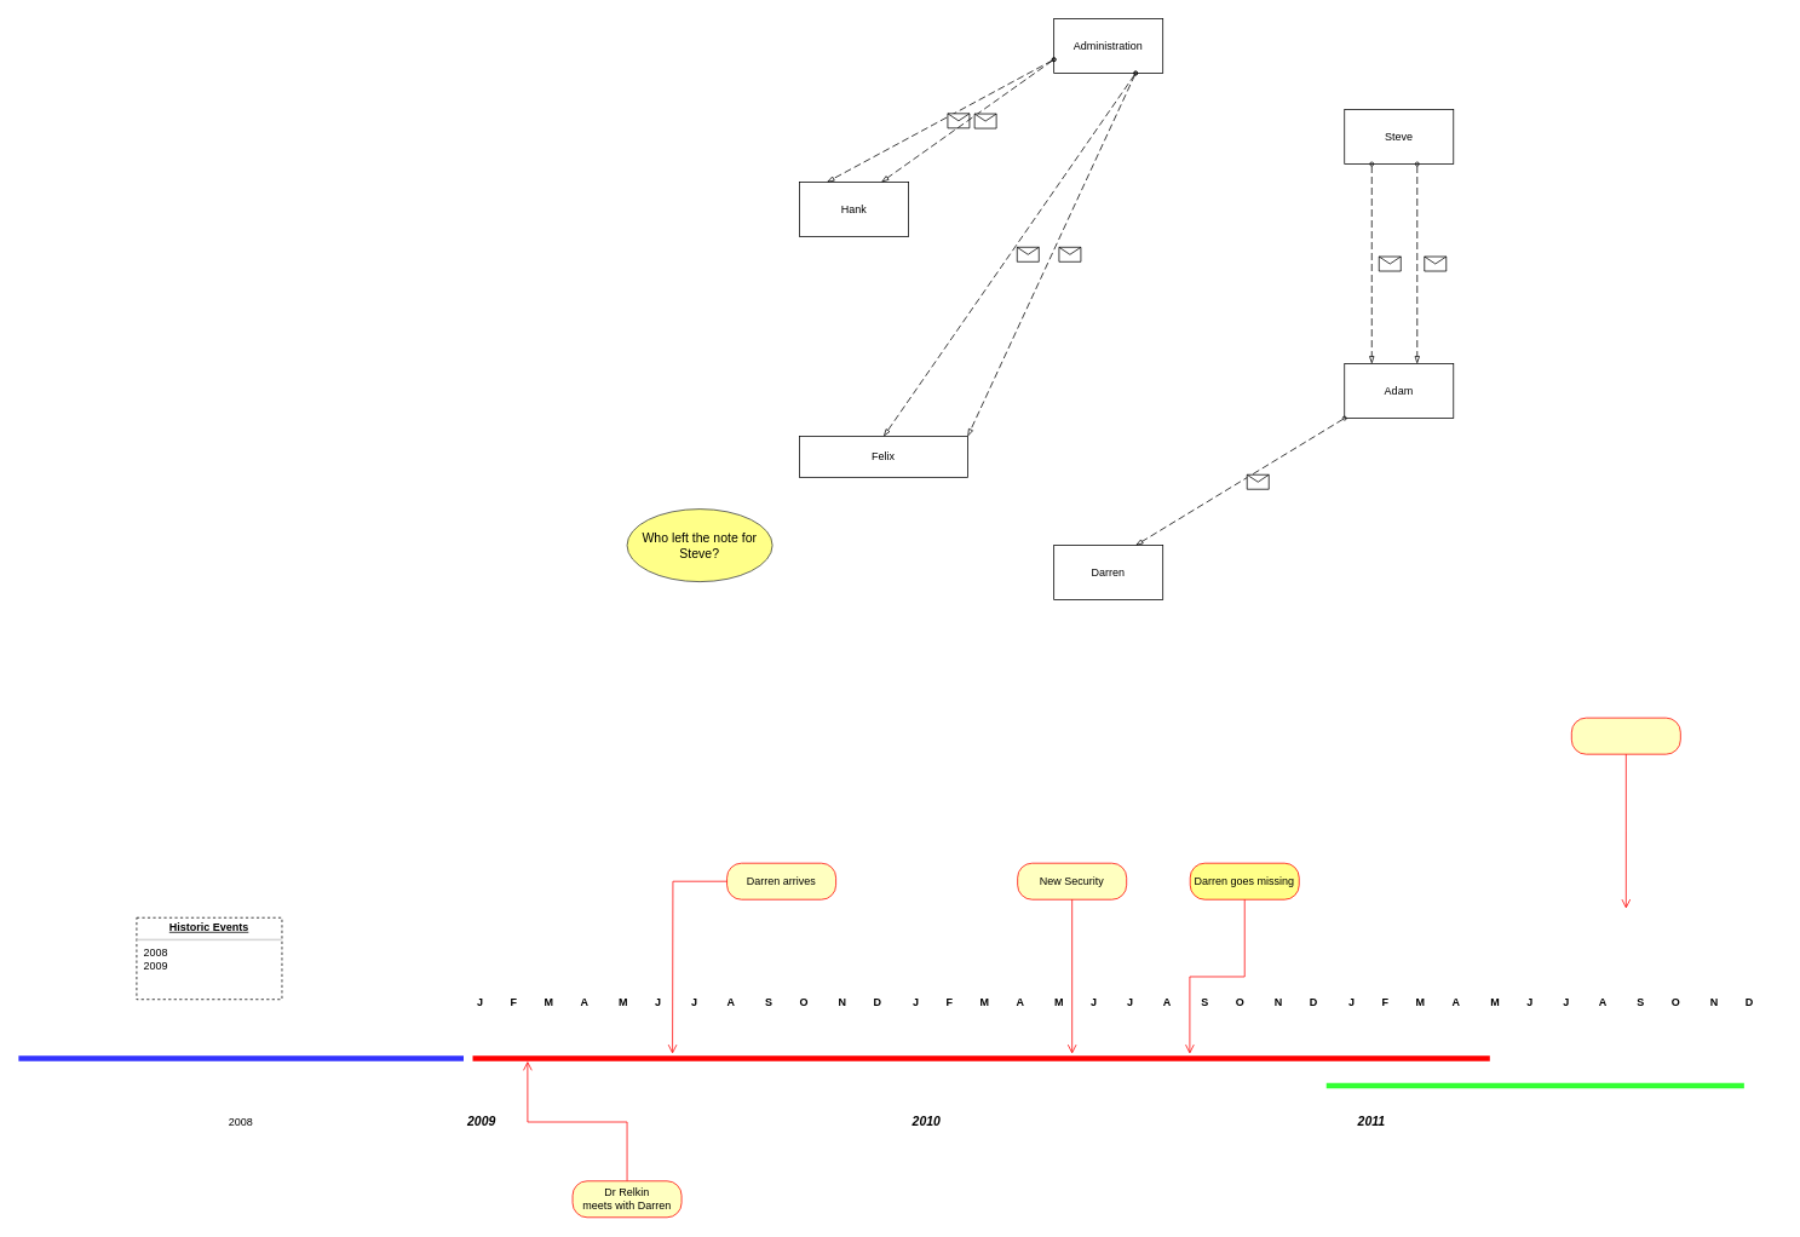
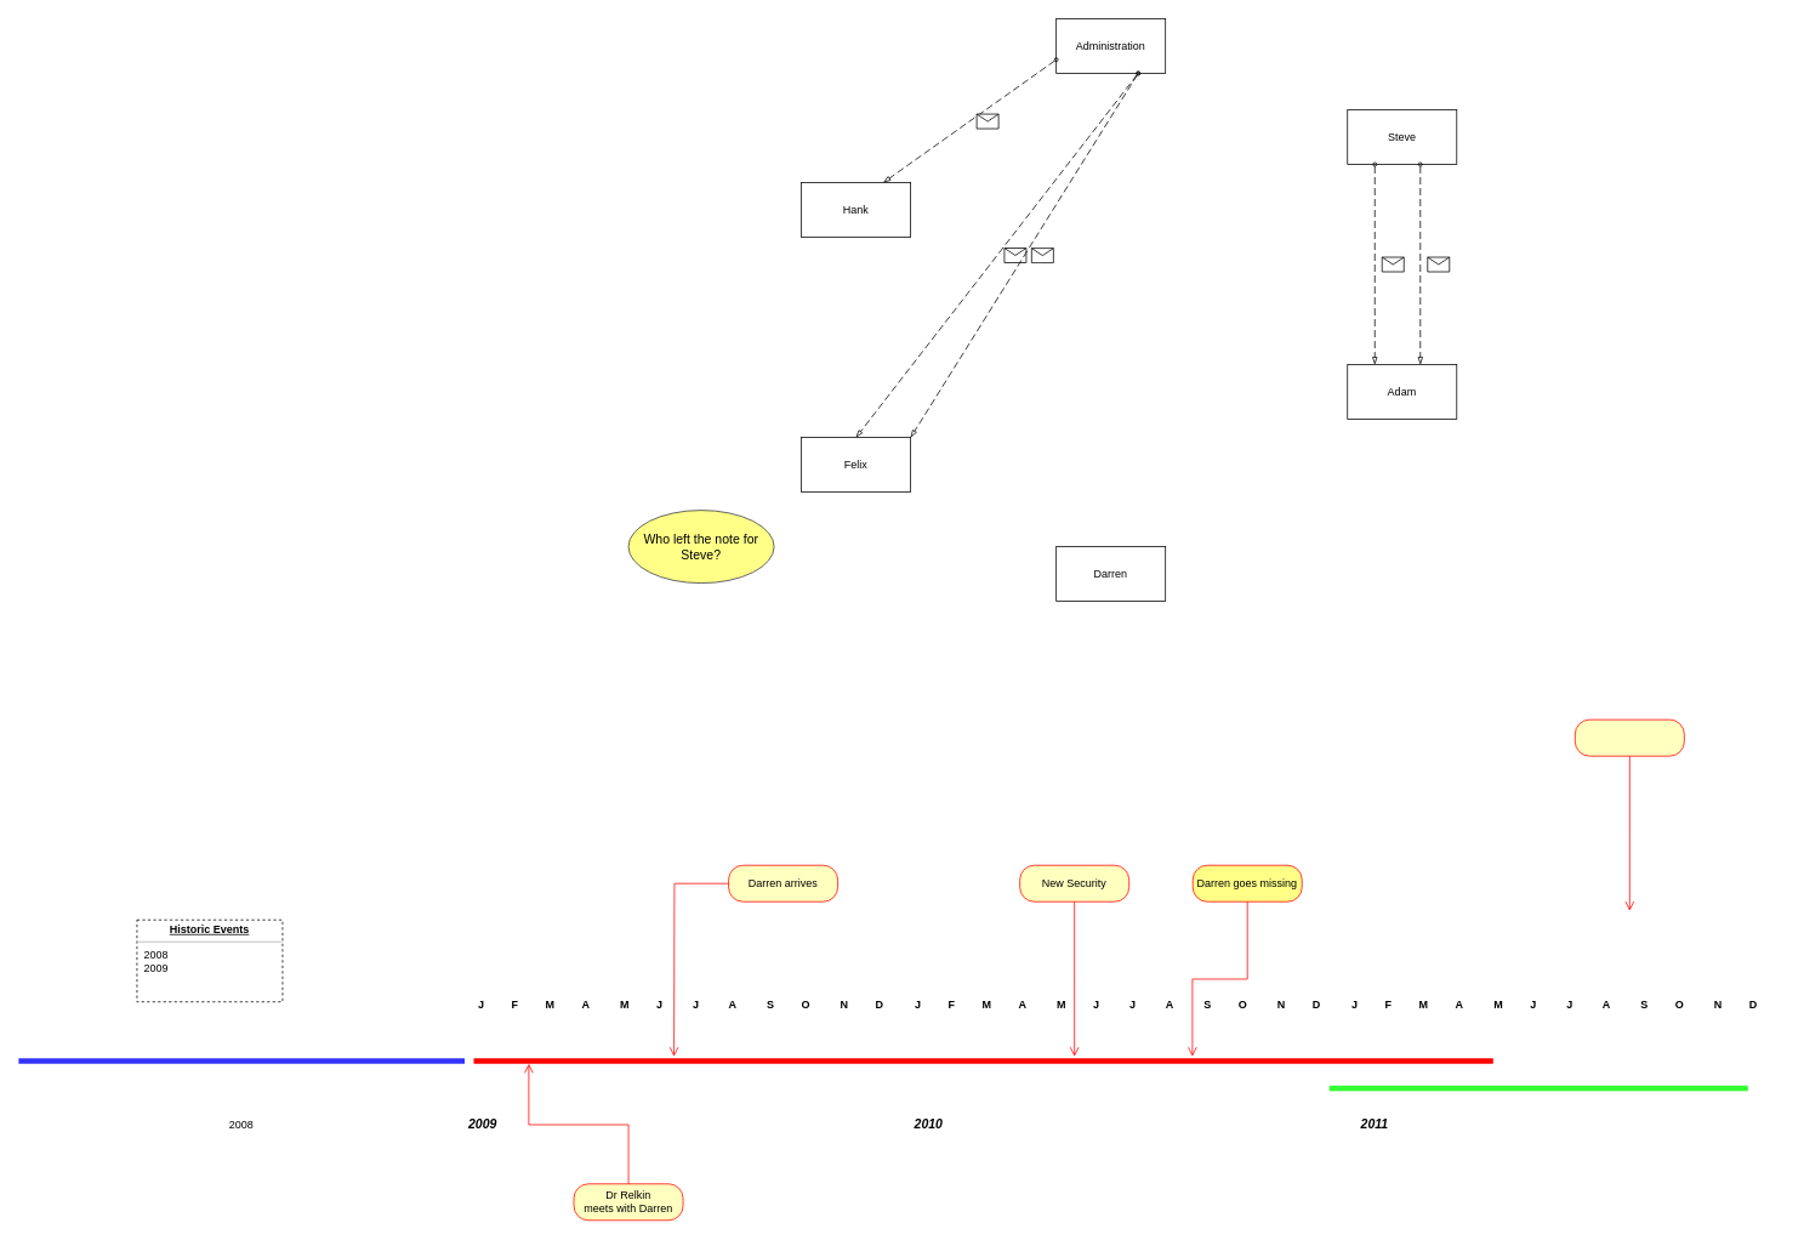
- <mxCell id="7" value="" style="endArrow=blockThin;html=1;labelPosition=left;verticalLabelPosition=middle;align=right;verticalAlign=middle;dashed=1;dashPattern=8 4;endFill=0;startArrow=oval;startFill=0;endSize=6;startSize=4;rounded=0;exitX=0;exitY=0.75;exitDx=0;exitDy=0;entryX=0.25;entryY=0;entryDx=0;entryDy=0;" edge="1" parent="1" source="5" target="2"><mxGeometry relative="1" as="geometry"><mxPoint x="970" y="110" as="sourcePoint" /><mxPoint x="1130" y="110" as="targetPoint" /></mxGeometry></mxCell>
- <mxCell id="8" value="" style="shape=message;html=1;outlineConnect=0;labelPosition=left;verticalLabelPosition=middle;align=right;verticalAlign=middle;spacingRight=5;labelBackgroundColor=#ffffff;" vertex="1" parent="7"><mxGeometry width="24" height="16" relative="1" as="geometry"><mxPoint x="8" y="-8" as="offset" /></mxGeometry></mxCell>
- <mxCell id="6" value="Felix" style="rounded=0;whiteSpace=wrap;html=1;" vertex="1" parent="1"><mxGeometry x="880" y="480" width="185" height="45" as="geometry" /></mxCell>
+ <mxCell id="6" value="Felix" style="rounded=0;whiteSpace=wrap;html=1;" vertex="1" parent="1"><mxGeometry x="880" y="480" width="120" height="60" as="geometry" /></mxCell>
- <mxCell id="20" value="" style="endArrow=blockThin;html=1;labelPosition=left;verticalLabelPosition=middle;align=right;verticalAlign=middle;dashed=1;dashPattern=8 4;endFill=0;startArrow=oval;startFill=0;endSize=6;startSize=4;rounded=0;entryX=0.75;entryY=0;entryDx=0;entryDy=0;exitX=0;exitY=1;exitDx=0;exitDy=0;" edge="1" parent="1" source="3" target="19"><mxGeometry relative="1" as="geometry"><mxPoint x="1200" y="500" as="sourcePoint" /><mxPoint x="1360" y="500" as="targetPoint" /></mxGeometry></mxCell>
- <mxCell id="21" value="" style="shape=message;html=1;outlineConnect=0;labelPosition=left;verticalLabelPosition=middle;align=right;verticalAlign=middle;spacingRight=5;labelBackgroundColor=#ffffff;" vertex="1" parent="20"><mxGeometry width="24" height="16" relative="1" as="geometry"><mxPoint x="8" y="-8" as="offset" /></mxGeometry></mxCell>
